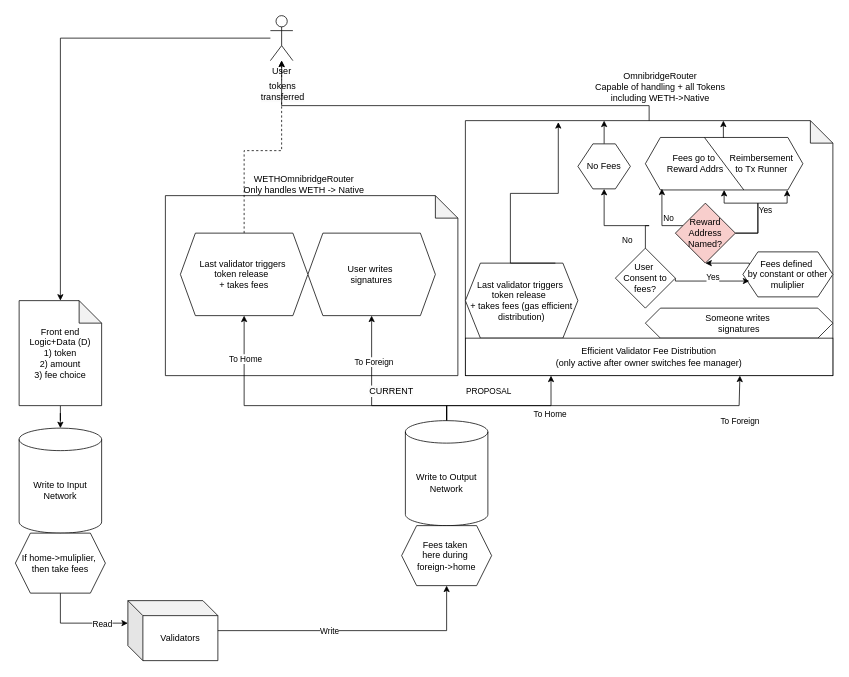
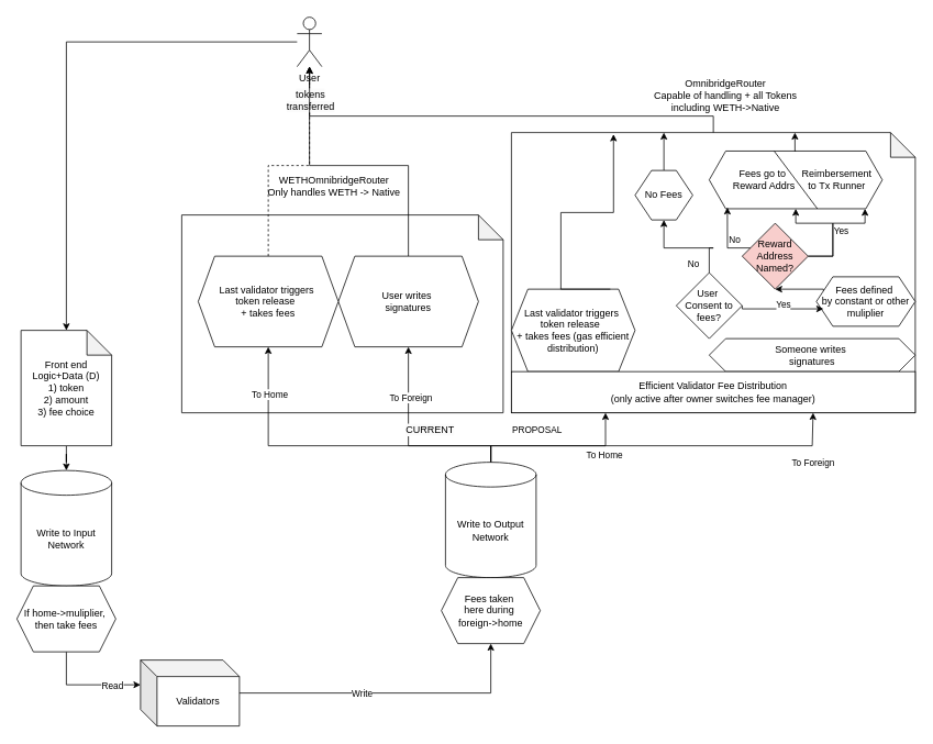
+ <mxCell id="27" style="edgeStyle=orthogonalEdgeStyle;rounded=0;orthogonalLoop=1;jettySize=auto;html=1;" edge="1" parent="1" source="28" target="4"><mxGeometry relative="1" as="geometry"><mxPoint x="420" y="90" as="targetPoint" /><Array as="points"><mxPoint x="495" y="200" /><mxPoint x="375" y="200" /></Array></mxGeometry></mxCell>
- <mxCell id="39" value="No Fees" style="shape=hexagon;perimeter=hexagonPerimeter2;whiteSpace=wrap;html=1;fixedSize=1;" vertex="1" parent="1"><mxGeometry x="770" y="190.99" width="70" height="60" as="geometry" /></mxCell>
+ <mxCell id="39" value="No Fees" style="shape=hexagon;perimeter=hexagonPerimeter2;whiteSpace=wrap;html=1;fixedSize=1;" vertex="1" parent="1"><mxGeometry x="770" y="205.99" width="70" height="60" as="geometry" /></mxCell>
- <mxCell id="36" value="WETHOmnibridgeRouter&lt;div&gt;Only handles WETH -&amp;gt; Native&lt;/div&gt;" style="text;html=1;align=center;verticalAlign=middle;whiteSpace=wrap;rounded=0;" vertex="1" parent="1"><mxGeometry x="310" y="230" width="190" height="30" as="geometry" /></mxCell>
+ <mxCell id="36" value="WETHOmnibridgeRouter&lt;div&gt;Only handles WETH -&amp;gt; Native&lt;/div&gt;" style="text;html=1;align=center;verticalAlign=middle;whiteSpace=wrap;rounded=0;" vertex="1" parent="1"><mxGeometry x="310" y="210" width="190" height="30" as="geometry" /></mxCell>
